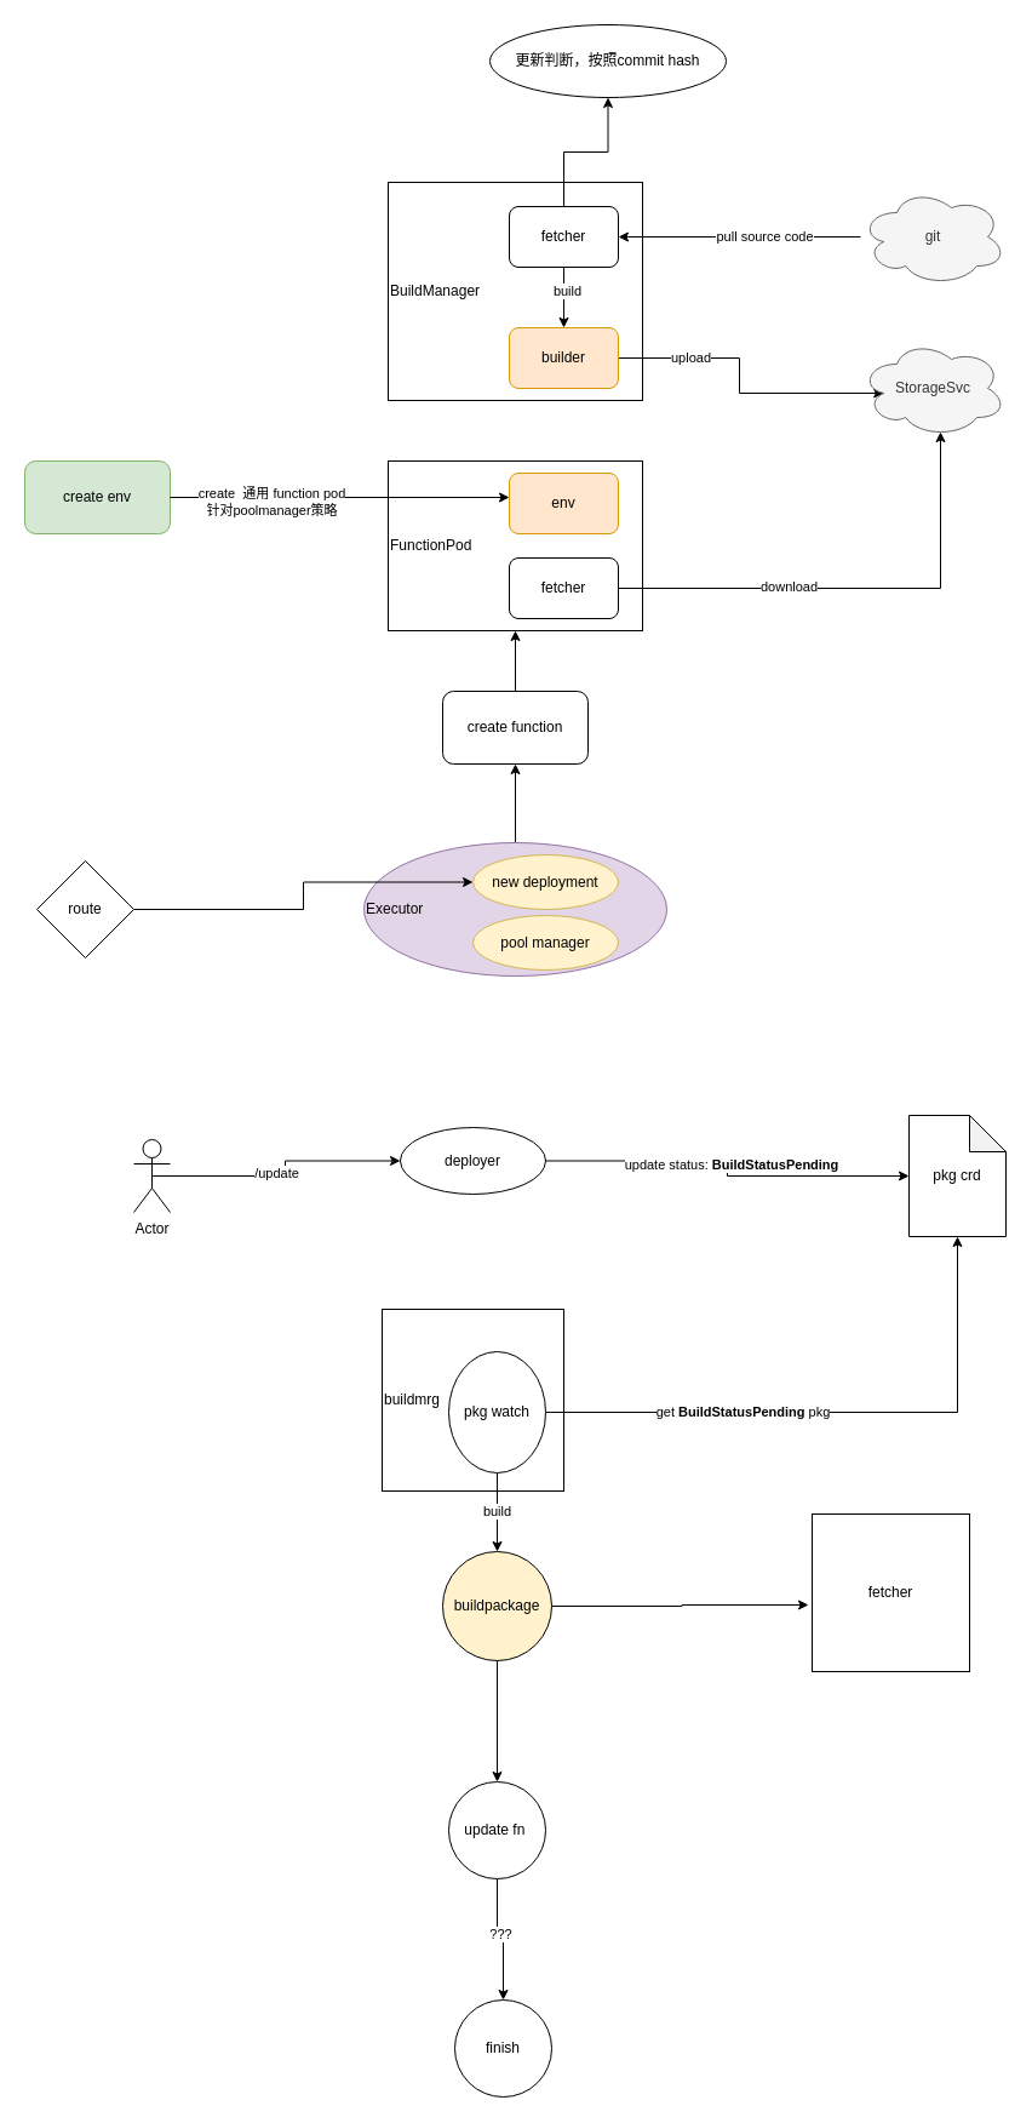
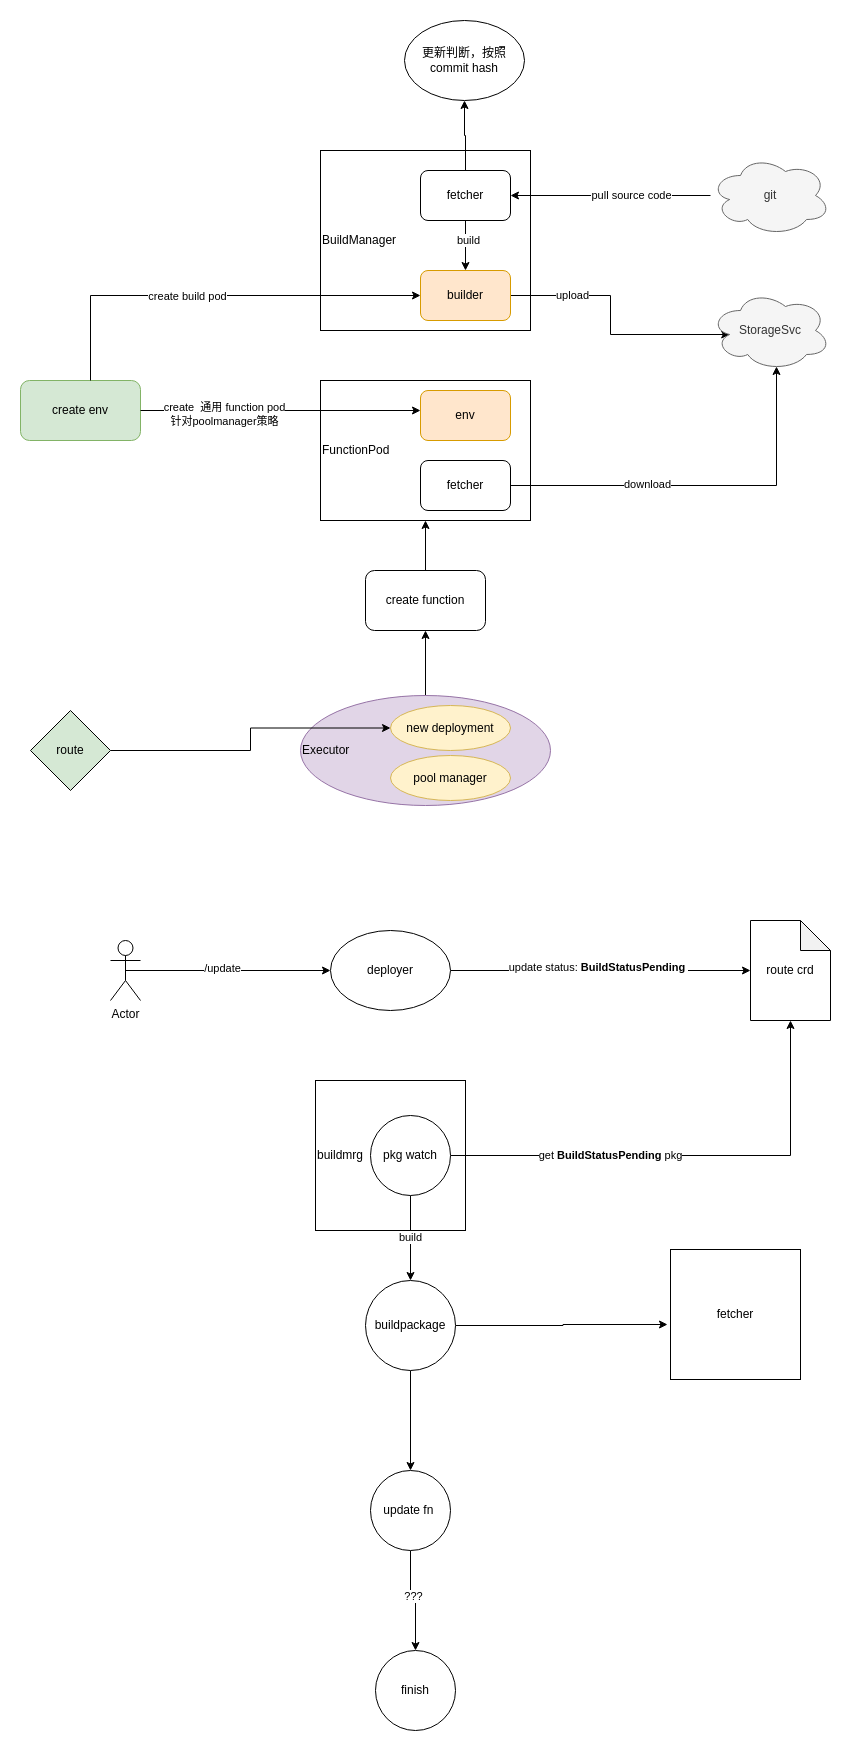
- <mxCell id="32" value="更新判断，按照commit hash" style="ellipse;whiteSpace=wrap;html=1;" parent="1" vertex="1"><mxGeometry x="404" y="20" width="195" height="60" as="geometry" /></mxCell>
+ <mxCell id="32" value="更新判断，按照commit hash" style="ellipse;whiteSpace=wrap;html=1;" parent="1" vertex="1"><mxGeometry x="404" y="20" width="120" height="80" as="geometry" /></mxCell>
+ <mxCell id="28" style="edgeStyle=orthogonalEdgeStyle;rounded=0;orthogonalLoop=1;jettySize=auto;html=1;entryX=0;entryY=0.5;entryDx=0;entryDy=0;" parent="1" source="2" target="6" edge="1"><mxGeometry relative="1" as="geometry"><Array as="points"><mxPoint x="90" y="295" /></Array></mxGeometry></mxCell>
+ <mxCell id="29" value="create build pod" style="edgeLabel;html=1;align=center;verticalAlign=middle;resizable=0;points=[];" parent="28" vertex="1" connectable="0"><mxGeometry x="-0.128" relative="1" as="geometry"><mxPoint as="offset" /></mxGeometry></mxCell>
- <mxCell id="16" value="StorageSvc" style="ellipse;shape=cloud;whiteSpace=wrap;html=1;fillColor=#f5f5f5;fontColor=#333333;strokeColor=#666666;" parent="1" vertex="1"><mxGeometry x="710" y="280" width="120" height="80" as="geometry" /></mxCell>
+ <mxCell id="16" value="StorageSvc" style="ellipse;shape=cloud;whiteSpace=wrap;html=1;fillColor=#f5f5f5;fontColor=#333333;strokeColor=#666666;" parent="1" vertex="1"><mxGeometry x="710" y="290" width="120" height="80" as="geometry" /></mxCell>
- <mxCell id="27" value="route" style="rhombus;whiteSpace=wrap;html=1;" parent="1" vertex="1"><mxGeometry x="30" y="710" width="80" height="80" as="geometry" /></mxCell>
+ <mxCell id="27" value="route" style="rhombus;whiteSpace=wrap;html=1;fillColor=#d5e8d4;" parent="1" vertex="1"><mxGeometry x="30" y="710" width="80" height="80" as="geometry" /></mxCell>
- <mxCell id="38" value="deployer" style="ellipse;whiteSpace=wrap;html=1;" vertex="1" parent="1"><mxGeometry x="330" y="930" width="120" height="55" as="geometry" /></mxCell>
+ <mxCell id="38" value="deployer" style="ellipse;whiteSpace=wrap;html=1;" vertex="1" parent="1"><mxGeometry x="330" y="930" width="120" height="80" as="geometry" /></mxCell>
- <mxCell id="39" value="pkg crd" style="shape=note;whiteSpace=wrap;html=1;backgroundOutline=1;darkOpacity=0.05;" vertex="1" parent="1"><mxGeometry x="750" y="920" width="80" height="100" as="geometry" /></mxCell>
+ <mxCell id="39" value="route crd" style="shape=note;whiteSpace=wrap;html=1;backgroundOutline=1;darkOpacity=0.05;" vertex="1" parent="1"><mxGeometry x="750" y="920" width="80" height="100" as="geometry" /></mxCell>
- <mxCell id="45" value="pkg watch" style="ellipse;whiteSpace=wrap;html=1;aspect=fixed;" vertex="1" parent="1"><mxGeometry x="370" y="1115" width="80" height="100" as="geometry" /></mxCell>
+ <mxCell id="45" value="pkg watch" style="ellipse;whiteSpace=wrap;html=1;aspect=fixed;" vertex="1" parent="1"><mxGeometry x="370" y="1115" width="80" height="80" as="geometry" /></mxCell>
- <mxCell id="48" value="buildpackage" style="ellipse;whiteSpace=wrap;html=1;aspect=fixed;fillColor=#fff2cc;" vertex="1" parent="1"><mxGeometry x="365" y="1280" width="90" height="90" as="geometry" /></mxCell>
+ <mxCell id="48" value="buildpackage" style="ellipse;whiteSpace=wrap;html=1;aspect=fixed;" vertex="1" parent="1"><mxGeometry x="365" y="1280" width="90" height="90" as="geometry" /></mxCell>
